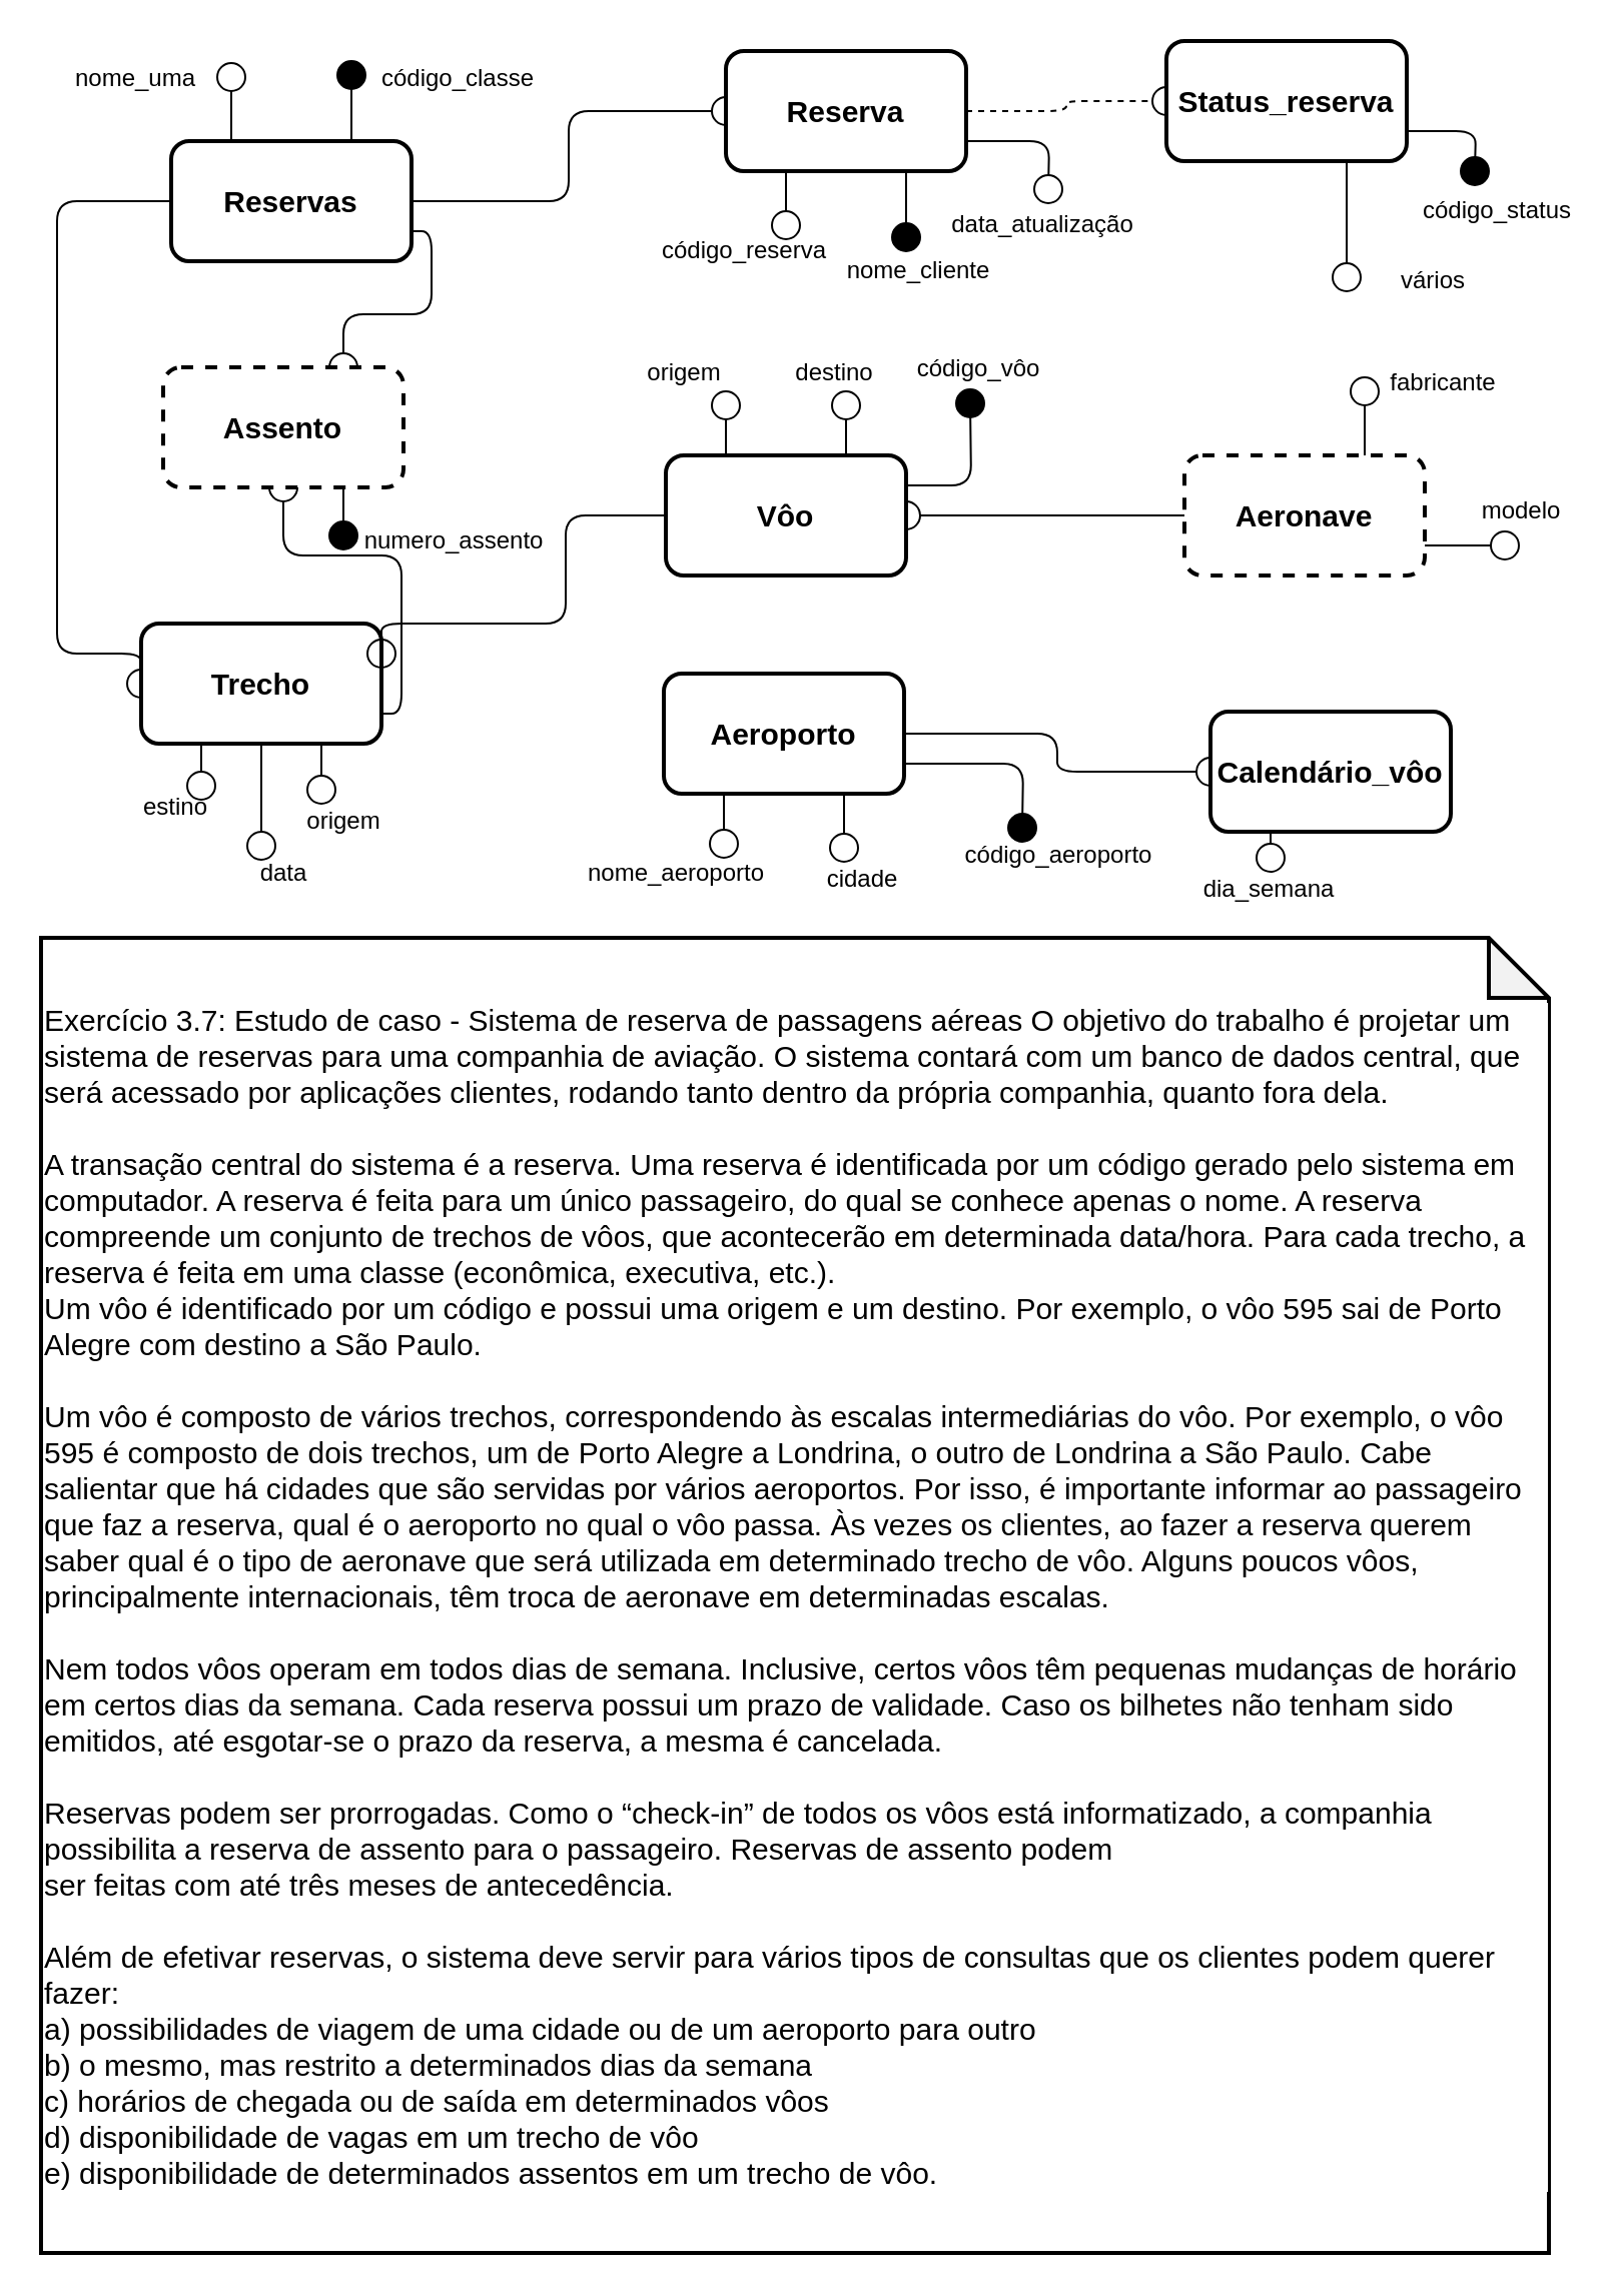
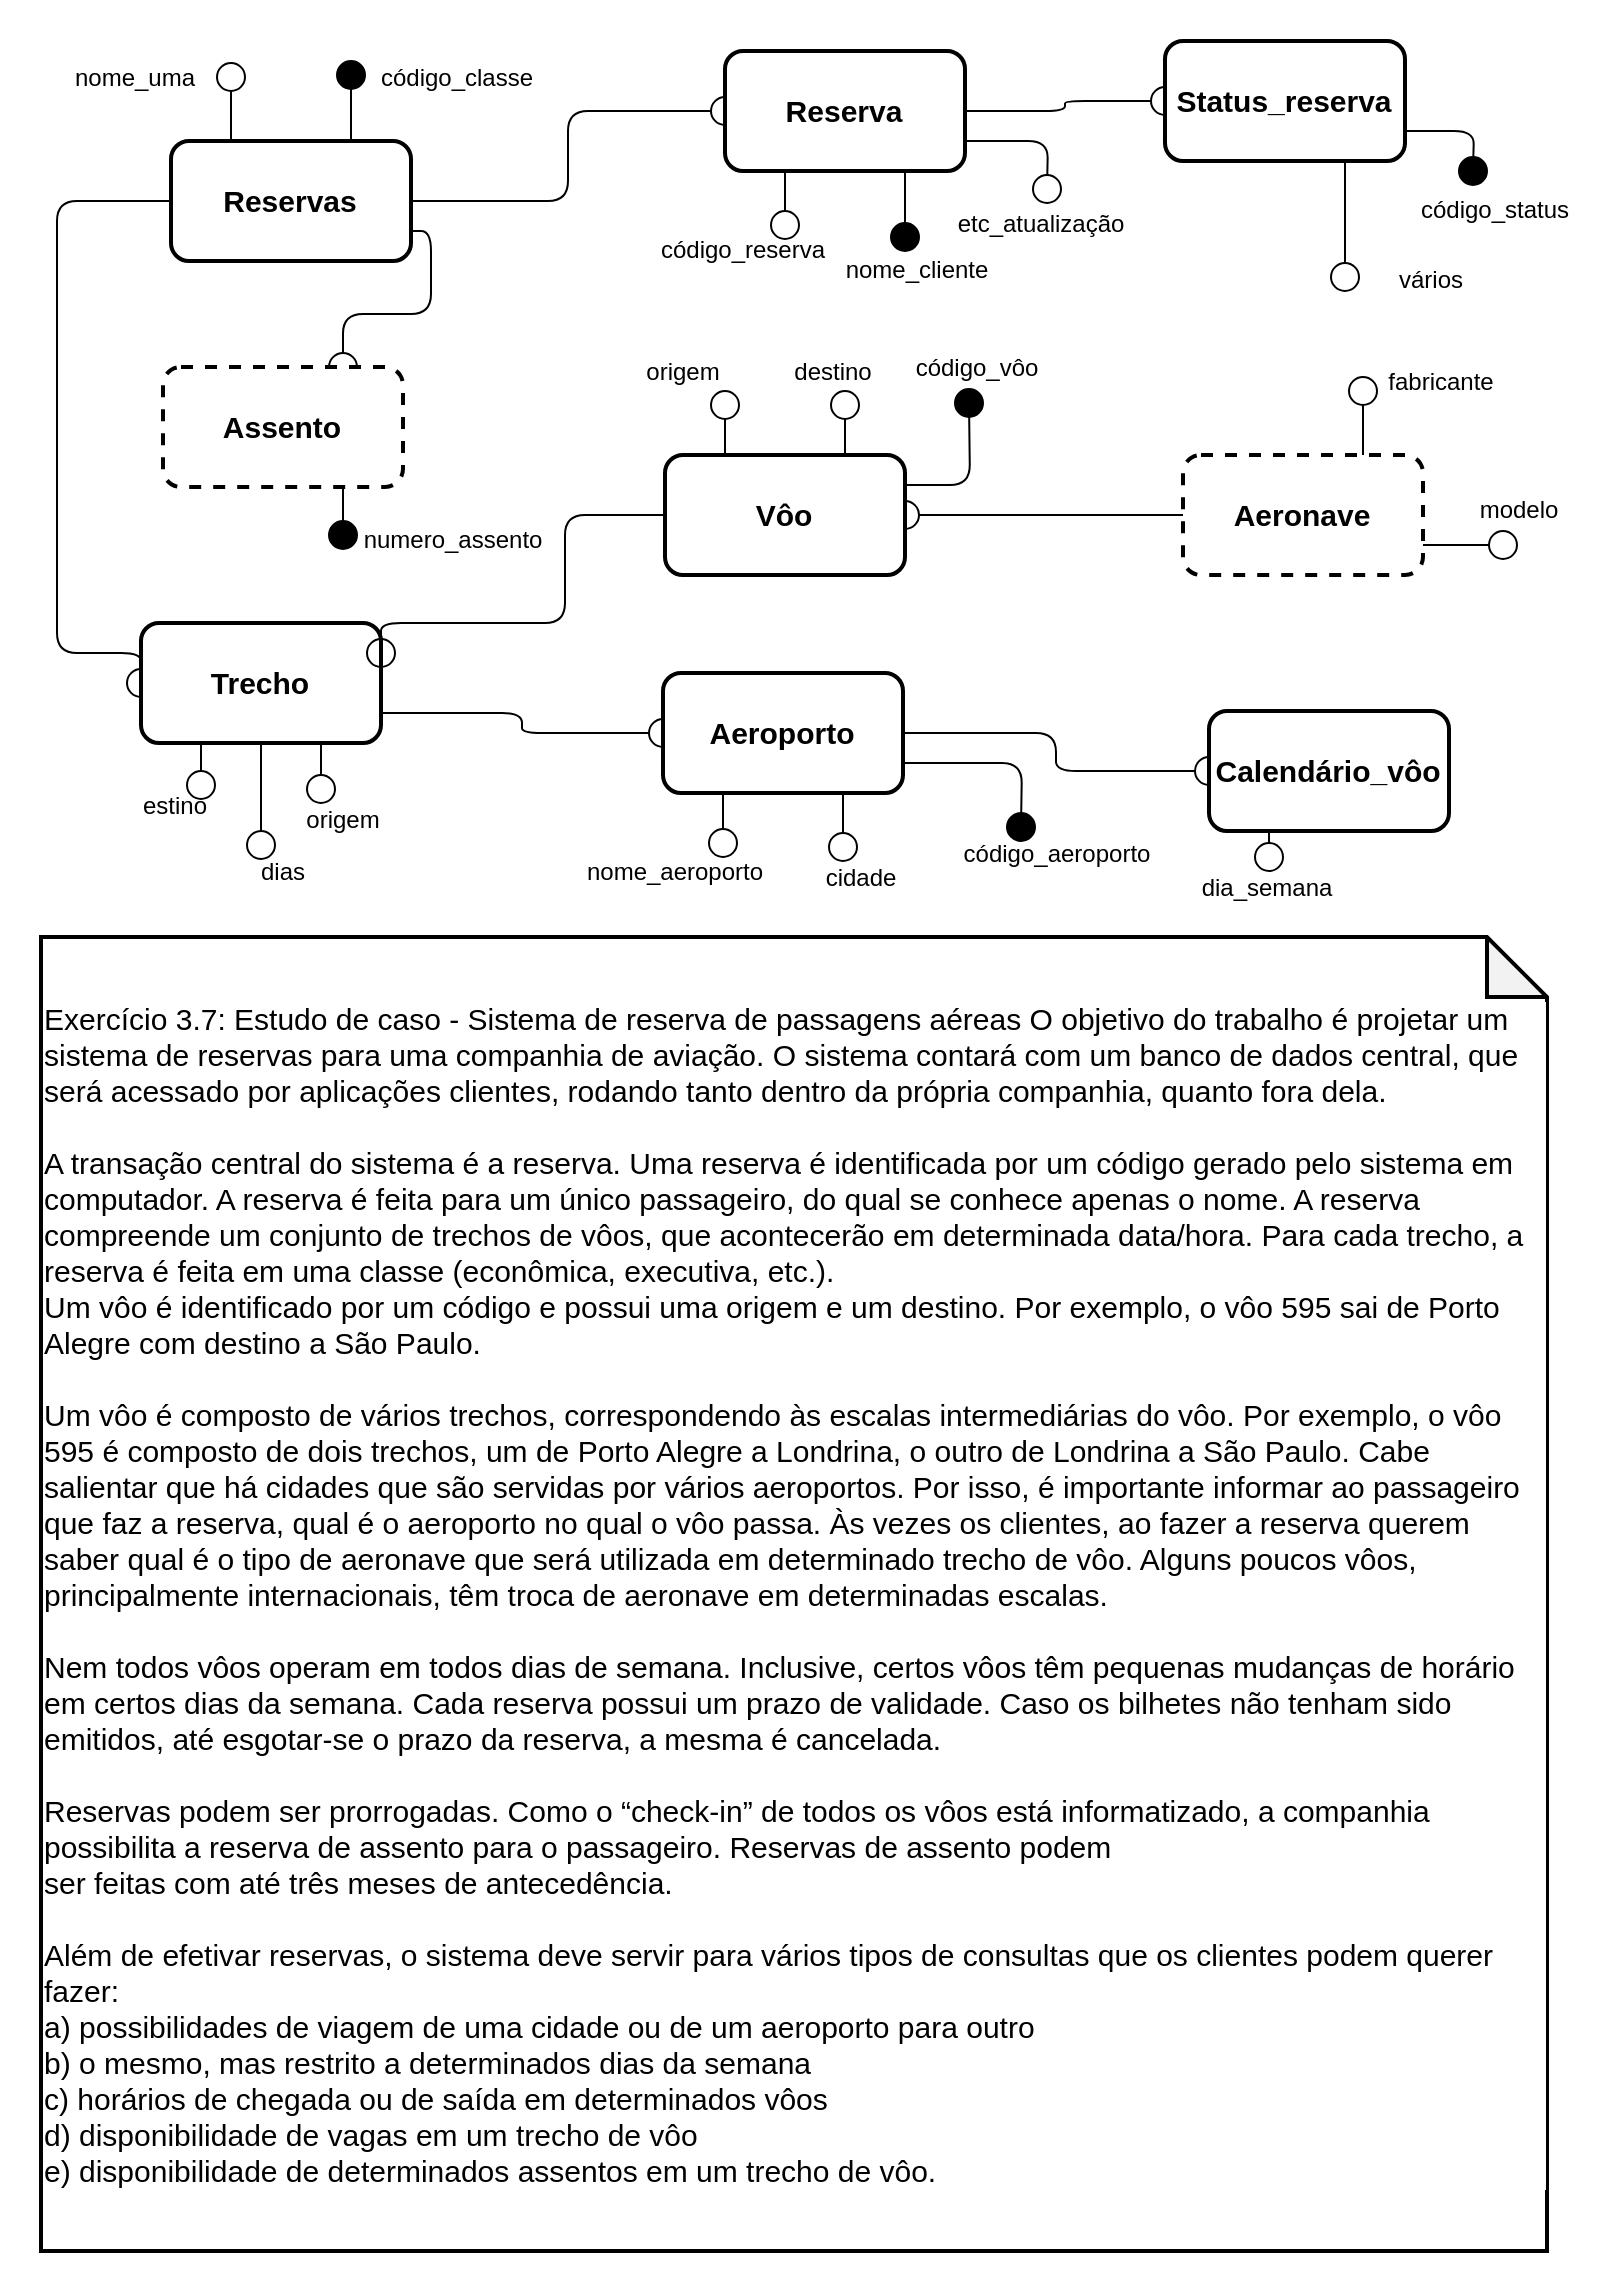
- <mxCell id="10" style="edgeStyle=orthogonalEdgeStyle;html=1;exitX=1;exitY=0.5;exitDx=0;exitDy=0;entryX=0;entryY=0.5;entryDx=0;entryDy=0;fontSize=12;fontColor=#000000;endArrow=oval;endFill=0;endSize=14;strokeColor=#000000;dashed=1;" edge="1" parent="1" source="12" target="55"><mxGeometry relative="1" as="geometry" /></mxCell>
+ <mxCell id="10" style="edgeStyle=orthogonalEdgeStyle;html=1;exitX=1;exitY=0.5;exitDx=0;exitDy=0;entryX=0;entryY=0.5;entryDx=0;entryDy=0;fontSize=12;fontColor=#000000;endArrow=oval;endFill=0;endSize=14;strokeColor=#000000;" edge="1" parent="1" source="12" target="55"><mxGeometry relative="1" as="geometry" /></mxCell>
- <mxCell id="59" value="&lt;font style=&quot;font-size: 12px&quot;&gt;data_atualização&lt;/font&gt;" style="text;html=1;align=center;verticalAlign=middle;resizable=0;points=[];autosize=1;strokeColor=none;fillColor=none;fontSize=15;fontColor=#000000;" vertex="1" parent="1"><mxGeometry x="469" y="98" width="101" height="23" as="geometry" /></mxCell>
+ <mxCell id="59" value="&lt;font style=&quot;font-size: 12px&quot;&gt;etc_atualização&lt;/font&gt;" style="text;html=1;align=center;verticalAlign=middle;resizable=0;points=[];autosize=1;strokeColor=none;fillColor=none;fontSize=15;fontColor=#000000;" vertex="1" parent="1"><mxGeometry x="469" y="98" width="101" height="23" as="geometry" /></mxCell>
- <mxCell id="20" style="edgeStyle=orthogonalEdgeStyle;html=1;exitX=1;exitY=0.75;exitDx=0;exitDy=0;fontSize=12;fontColor=#000000;endArrow=oval;endFill=0;endSize=14;strokeColor=#000000;" edge="1" parent="1" source="21" target="35"><mxGeometry relative="1" as="geometry" /></mxCell>
+ <mxCell id="20" style="edgeStyle=orthogonalEdgeStyle;html=1;exitX=1;exitY=0.75;exitDx=0;exitDy=0;entryX=0;entryY=0.5;entryDx=0;entryDy=0;fontSize=12;fontColor=#000000;endArrow=oval;endFill=0;endSize=14;strokeColor=#000000;" edge="1" parent="1" source="21" target="31"><mxGeometry relative="1" as="geometry" /></mxCell>
- <mxCell id="45" value="&lt;font style=&quot;font-size: 12px&quot;&gt;data&lt;/font&gt;" style="text;html=1;align=center;verticalAlign=middle;resizable=0;points=[];autosize=1;strokeColor=none;fillColor=none;fontSize=15;fontColor=#000000;" vertex="1" parent="1"><mxGeometry x="124.5" y="422" width="33" height="23" as="geometry" /></mxCell>
+ <mxCell id="45" value="&lt;font style=&quot;font-size: 12px&quot;&gt;dias&lt;/font&gt;" style="text;html=1;align=center;verticalAlign=middle;resizable=0;points=[];autosize=1;strokeColor=none;fillColor=none;fontSize=15;fontColor=#000000;" vertex="1" parent="1"><mxGeometry x="124.5" y="422" width="33" height="23" as="geometry" /></mxCell>
